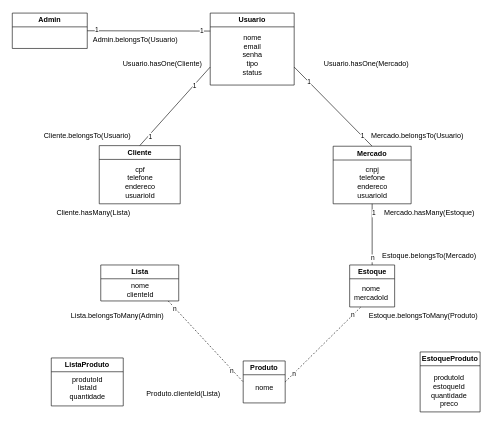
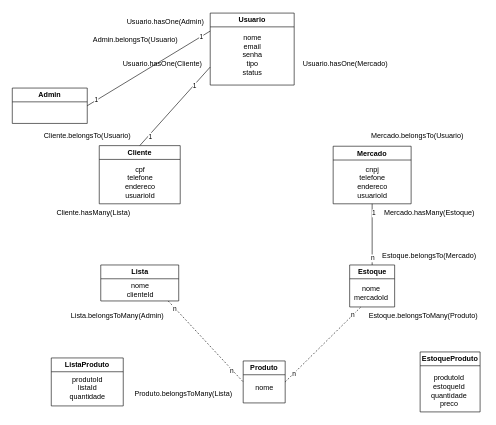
+ <mxCell id="48" value="Usuario.hasOne(Admin)" style="text;html=1;align=center;verticalAlign=middle;resizable=0;points=[];autosize=1;strokeColor=none;fillColor=none;" vertex="1" parent="1"><mxGeometry x="200" y="20" width="150" height="30" as="geometry" /></mxCell>
- <mxCell id="7" value="Admin" style="swimlane;whiteSpace=wrap;html=1;" parent="1" vertex="1"><mxGeometry x="20" y="21" width="125" height="59" as="geometry" /></mxCell>
+ <mxCell id="7" value="Admin" style="swimlane;whiteSpace=wrap;html=1;" parent="1" vertex="1"><mxGeometry x="20" y="146" width="125" height="59" as="geometry" /></mxCell>
- <mxCell id="38" value="Usuario.hasOne(Mercado)" style="text;html=1;align=center;verticalAlign=middle;resizable=0;points=[];autosize=1;strokeColor=none;fillColor=none;" vertex="1" parent="1"><mxGeometry x="530" y="90" width="160" height="30" as="geometry" /></mxCell>
+ <mxCell id="38" value="Usuario.hasOne(Mercado)" style="text;html=1;align=center;verticalAlign=middle;resizable=0;points=[];autosize=1;strokeColor=none;fillColor=none;" vertex="1" parent="1"><mxGeometry x="495" y="90" width="160" height="30" as="geometry" /></mxCell>
- <mxCell id="18" style="edgeStyle=none;rounded=0;orthogonalLoop=1;jettySize=auto;html=1;exitX=0.5;exitY=0;exitDx=0;exitDy=0;entryX=1;entryY=0.75;entryDx=0;entryDy=0;endArrow=none;endFill=0;" edge="1" parent="1" source="21" target="5"><mxGeometry relative="1" as="geometry" /></mxCell>
- <mxCell id="19" value="1" style="edgeLabel;html=1;align=center;verticalAlign=middle;resizable=0;points=[];" vertex="1" connectable="0" parent="18"><mxGeometry x="0.631" y="-1" relative="1" as="geometry"><mxPoint as="offset" /></mxGeometry></mxCell>
- <mxCell id="20" value="1" style="edgeLabel;html=1;align=center;verticalAlign=middle;resizable=0;points=[];" vertex="1" connectable="0" parent="18"><mxGeometry x="-0.741" relative="1" as="geometry"><mxPoint as="offset" /></mxGeometry></mxCell>
- <mxCell id="46" value="Produto.clienteId(Lista)" style="text;html=1;align=center;verticalAlign=middle;resizable=0;points=[];autosize=1;strokeColor=none;fillColor=none;" vertex="1" parent="1"><mxGeometry x="210" y="641" width="190" height="30" as="geometry" /></mxCell>
+ <mxCell id="46" value="Produto.belongsToMany(Lista)" style="text;html=1;align=center;verticalAlign=middle;resizable=0;points=[];autosize=1;strokeColor=none;fillColor=none;" vertex="1" parent="1"><mxGeometry x="210" y="641" width="190" height="30" as="geometry" /></mxCell>
